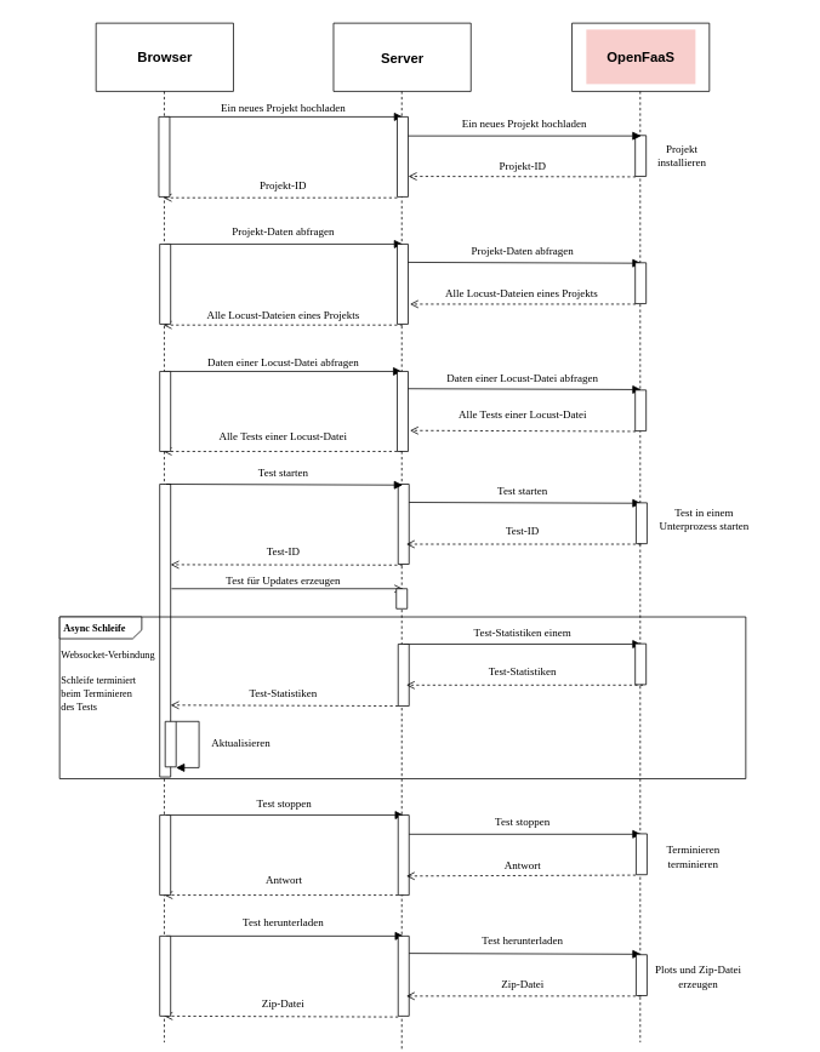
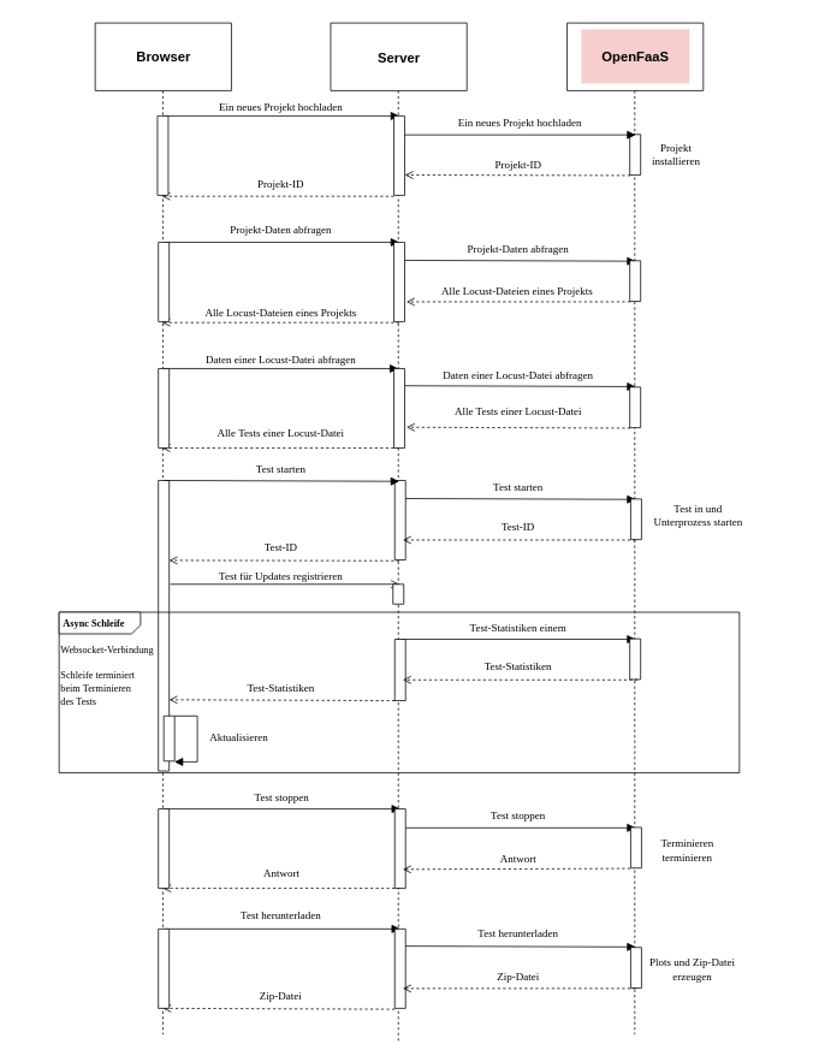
- <mxCell id="60" value="&lt;font style=&quot;font-size: 12px ; font-family: &amp;#34;calibri&amp;#34; ; color: #000000 ; direction: ltr ; letter-spacing: 0px ; line-height: 120% ; opacity: 1&quot;&gt;Test in einem&lt;br&gt;Unterprozess starten&lt;br&gt;&lt;/font&gt;" style="verticalAlign=middle;align=center;vsdxID=166;fillColor=none;gradientColor=none;shape=stencil(nZBLDoAgDERP0z3SIyjew0SURgSD+Lu9kMZoXLhwN9O+tukAlrNpJg1SzDH4QW/URgNYgZTkjA4UkwJUgGXng+6DX1zLfmoymdXo17xh5zmRJ6Q42BWCfc2oJfdAr+Yv+AP9Cb7OJ3H/2JG1HNGz/84klThPVCc=);strokeColor=none;labelBackgroundColor=none;rounded=0;html=1;whiteSpace=wrap;" parent="1" vertex="1"><mxGeometry x="710" y="561" width="127" height="20" as="geometry" /></mxCell>
+ <mxCell id="60" value="&lt;font style=&quot;font-size: 12px ; font-family: &amp;#34;calibri&amp;#34; ; color: #000000 ; direction: ltr ; letter-spacing: 0px ; line-height: 120% ; opacity: 1&quot;&gt;Test in und&lt;br&gt;Unterprozess starten&lt;br&gt;&lt;/font&gt;" style="verticalAlign=middle;align=center;vsdxID=166;fillColor=none;gradientColor=none;shape=stencil(nZBLDoAgDERP0z3SIyjew0SURgSD+Lu9kMZoXLhwN9O+tukAlrNpJg1SzDH4QW/URgNYgZTkjA4UkwJUgGXng+6DX1zLfmoymdXo17xh5zmRJ6Q42BWCfc2oJfdAr+Yv+AP9Cb7OJ3H/2JG1HNGz/84klThPVCc=);strokeColor=none;labelBackgroundColor=none;rounded=0;html=1;whiteSpace=wrap;" parent="1" vertex="1"><mxGeometry x="710" y="561" width="127" height="20" as="geometry" /></mxCell>
- <mxCell id="95" value="&lt;font style=&quot;font-size: 12px ; font-family: &amp;#34;calibri&amp;#34; ; color: #000000 ; direction: ltr ; letter-spacing: 0px ; line-height: 120% ; opacity: 1&quot;&gt;Test für Updates erzeugen&lt;br&gt;&lt;/font&gt;" style="verticalAlign=middle;align=center;vsdxID=223;fillColor=none;gradientColor=none;shape=stencil(nZBLDoAgDERP0z3SIyjew0SURgSD+Lu9kMZoXLhwN9O+tukAlrNpJg1SzDH4QW/URgNYgZTkjA4UkwJUgGXng+6DX1zLfmoymdXo17xh5zmRJ6Q42BWCfc2oJfdAr+Yv+AP9Cb7OJ3H/2JG1HNGz/84klThPVCc=);strokeColor=none;labelBackgroundColor=none;rounded=0;html=1;whiteSpace=wrap;" parent="1" vertex="1"><mxGeometry x="197" y="626" width="228" height="24" as="geometry" /></mxCell>
+ <mxCell id="95" value="&lt;font style=&quot;font-size: 12px ; font-family: &amp;#34;calibri&amp;#34; ; color: #000000 ; direction: ltr ; letter-spacing: 0px ; line-height: 120% ; opacity: 1&quot;&gt;Test für Updates registrieren&lt;br&gt;&lt;/font&gt;" style="verticalAlign=middle;align=center;vsdxID=223;fillColor=none;gradientColor=none;shape=stencil(nZBLDoAgDERP0z3SIyjew0SURgSD+Lu9kMZoXLhwN9O+tukAlrNpJg1SzDH4QW/URgNYgZTkjA4UkwJUgGXng+6DX1zLfmoymdXo17xh5zmRJ6Q42BWCfc2oJfdAr+Yv+AP9Cb7OJ3H/2JG1HNGz/84klThPVCc=);strokeColor=none;labelBackgroundColor=none;rounded=0;html=1;whiteSpace=wrap;" parent="1" vertex="1"><mxGeometry x="197" y="626" width="228" height="24" as="geometry" /></mxCell>
